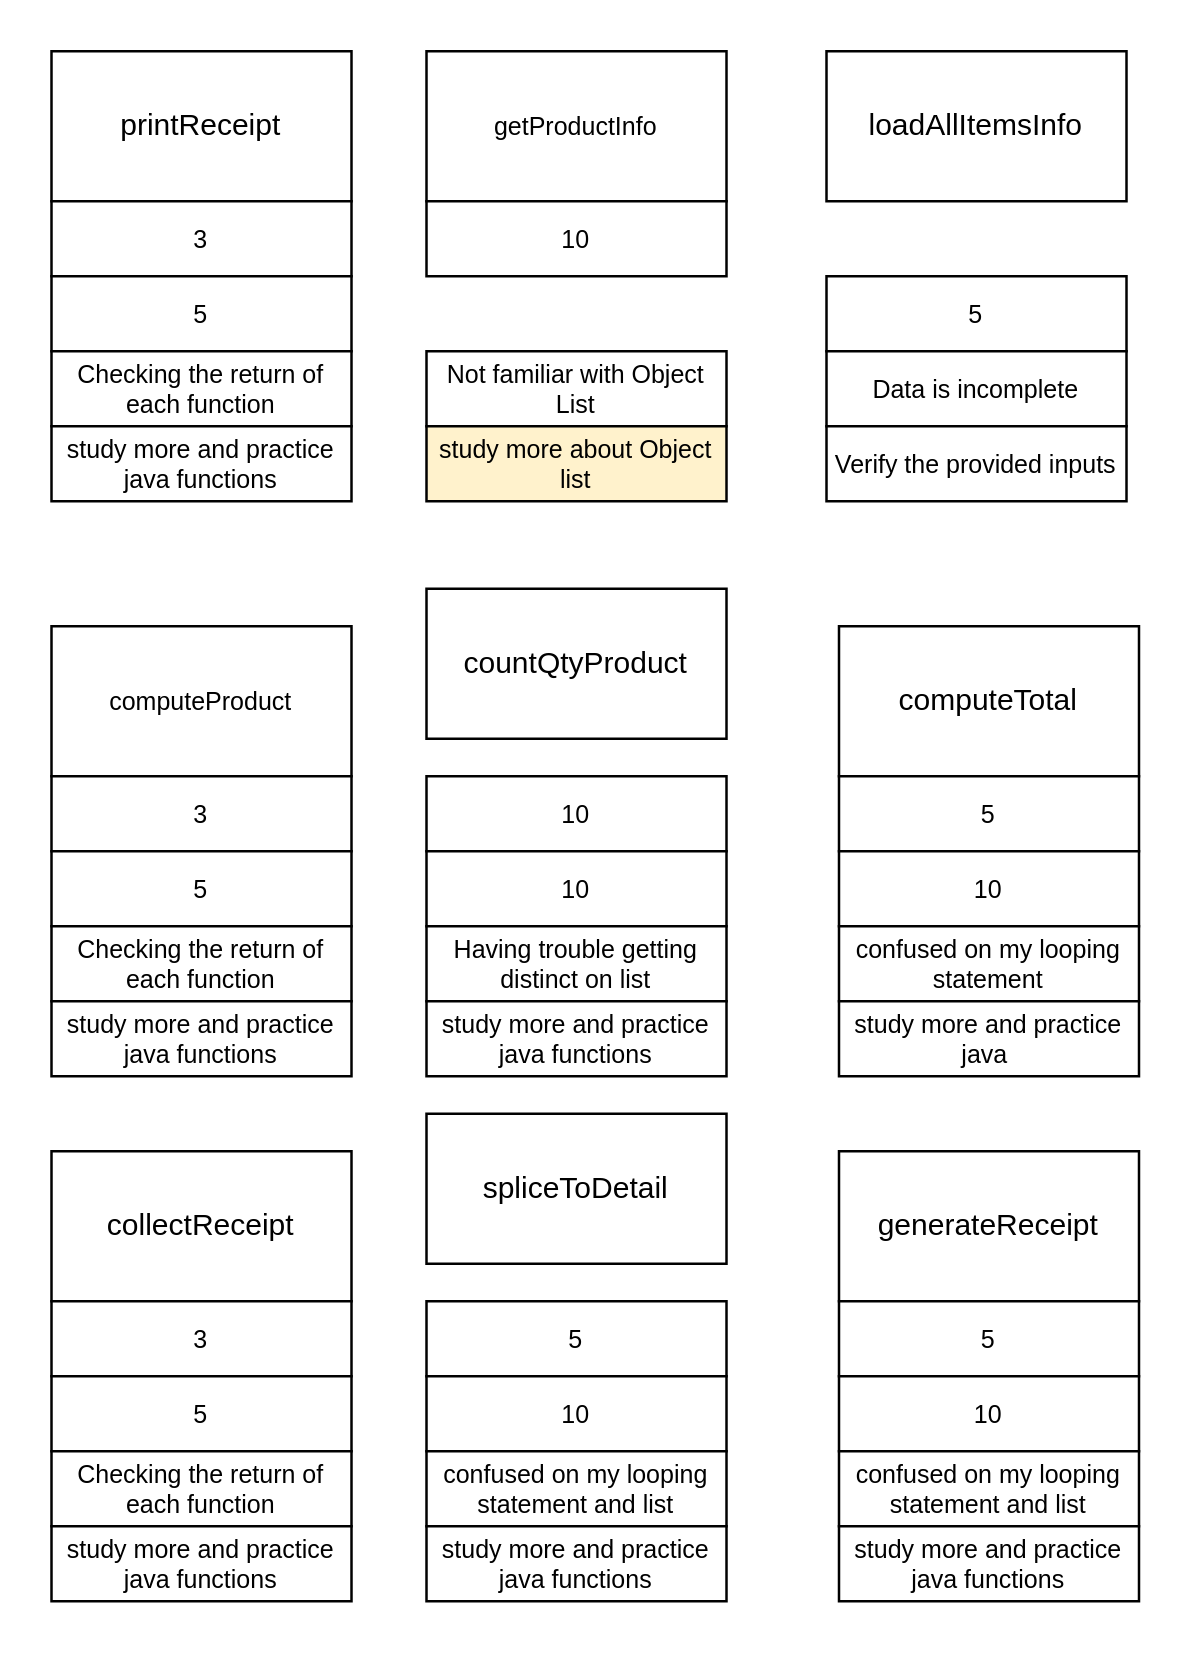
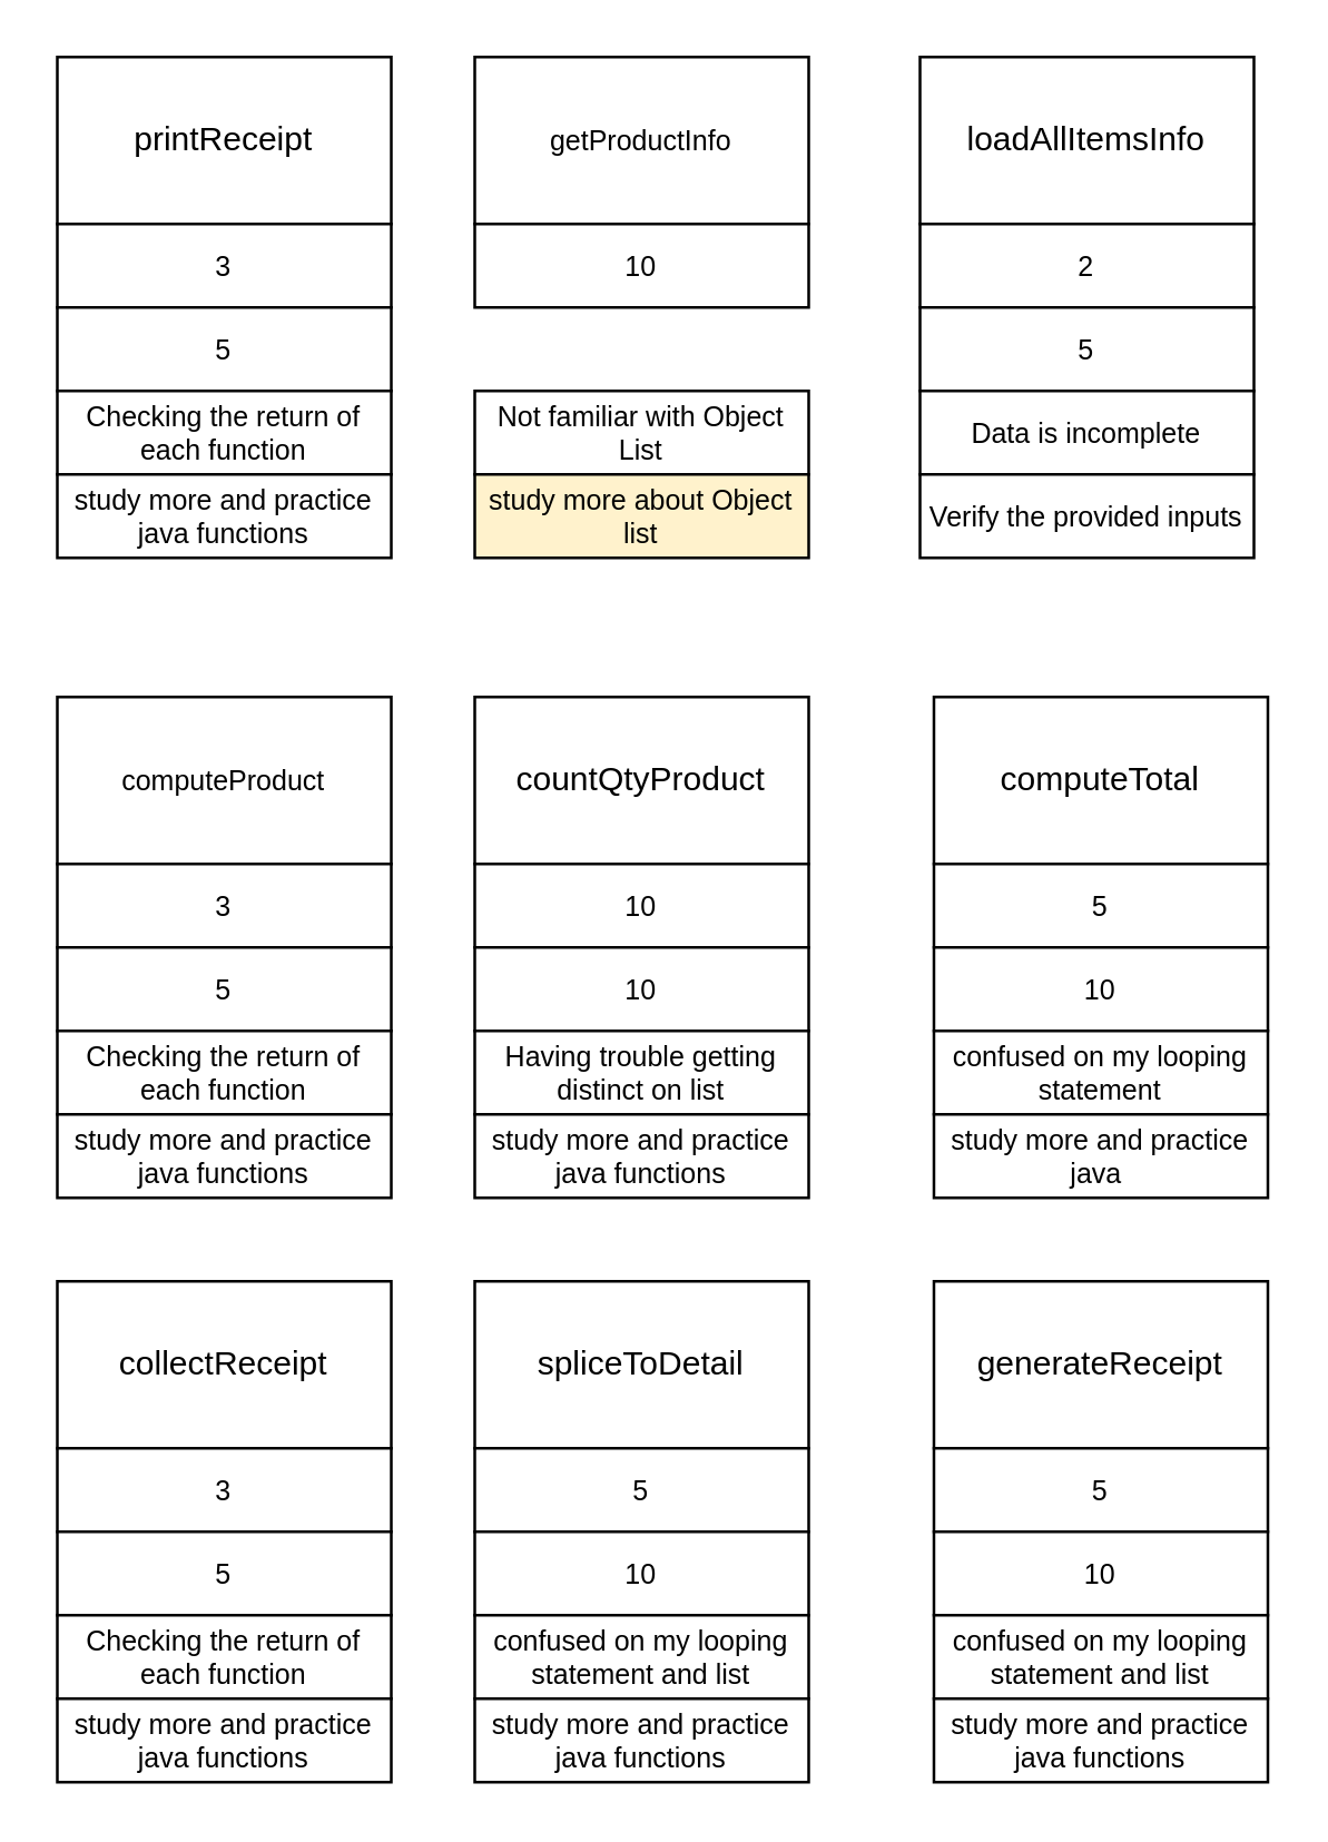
+ <mxCell id="17" value="2" style="rounded=0;whiteSpace=wrap;html=1;fontSize=10;" vertex="1" parent="1"><mxGeometry x="330" y="80" width="120" height="30" as="geometry" /></mxCell>
- <mxCell id="26" value="&lt;span style=&quot;font-size: 12px&quot;&gt;countQtyProduct&lt;/span&gt;" style="rounded=0;whiteSpace=wrap;html=1;fontSize=10;" vertex="1" parent="1"><mxGeometry x="170" y="235" width="120" height="60" as="geometry" /></mxCell>
+ <mxCell id="26" value="&lt;span style=&quot;font-size: 12px&quot;&gt;countQtyProduct&lt;/span&gt;" style="rounded=0;whiteSpace=wrap;html=1;fontSize=10;" vertex="1" parent="1"><mxGeometry x="170" y="250" width="120" height="60" as="geometry" /></mxCell>
- <mxCell id="36" value="&lt;span style=&quot;font-size: 12px&quot;&gt;spliceToDetail&lt;/span&gt;" style="rounded=0;whiteSpace=wrap;html=1;fontSize=10;" vertex="1" parent="1"><mxGeometry x="170" y="445" width="120" height="60" as="geometry" /></mxCell>
+ <mxCell id="36" value="&lt;span style=&quot;font-size: 12px&quot;&gt;spliceToDetail&lt;/span&gt;" style="rounded=0;whiteSpace=wrap;html=1;fontSize=10;" vertex="1" parent="1"><mxGeometry x="170" y="460" width="120" height="60" as="geometry" /></mxCell>
